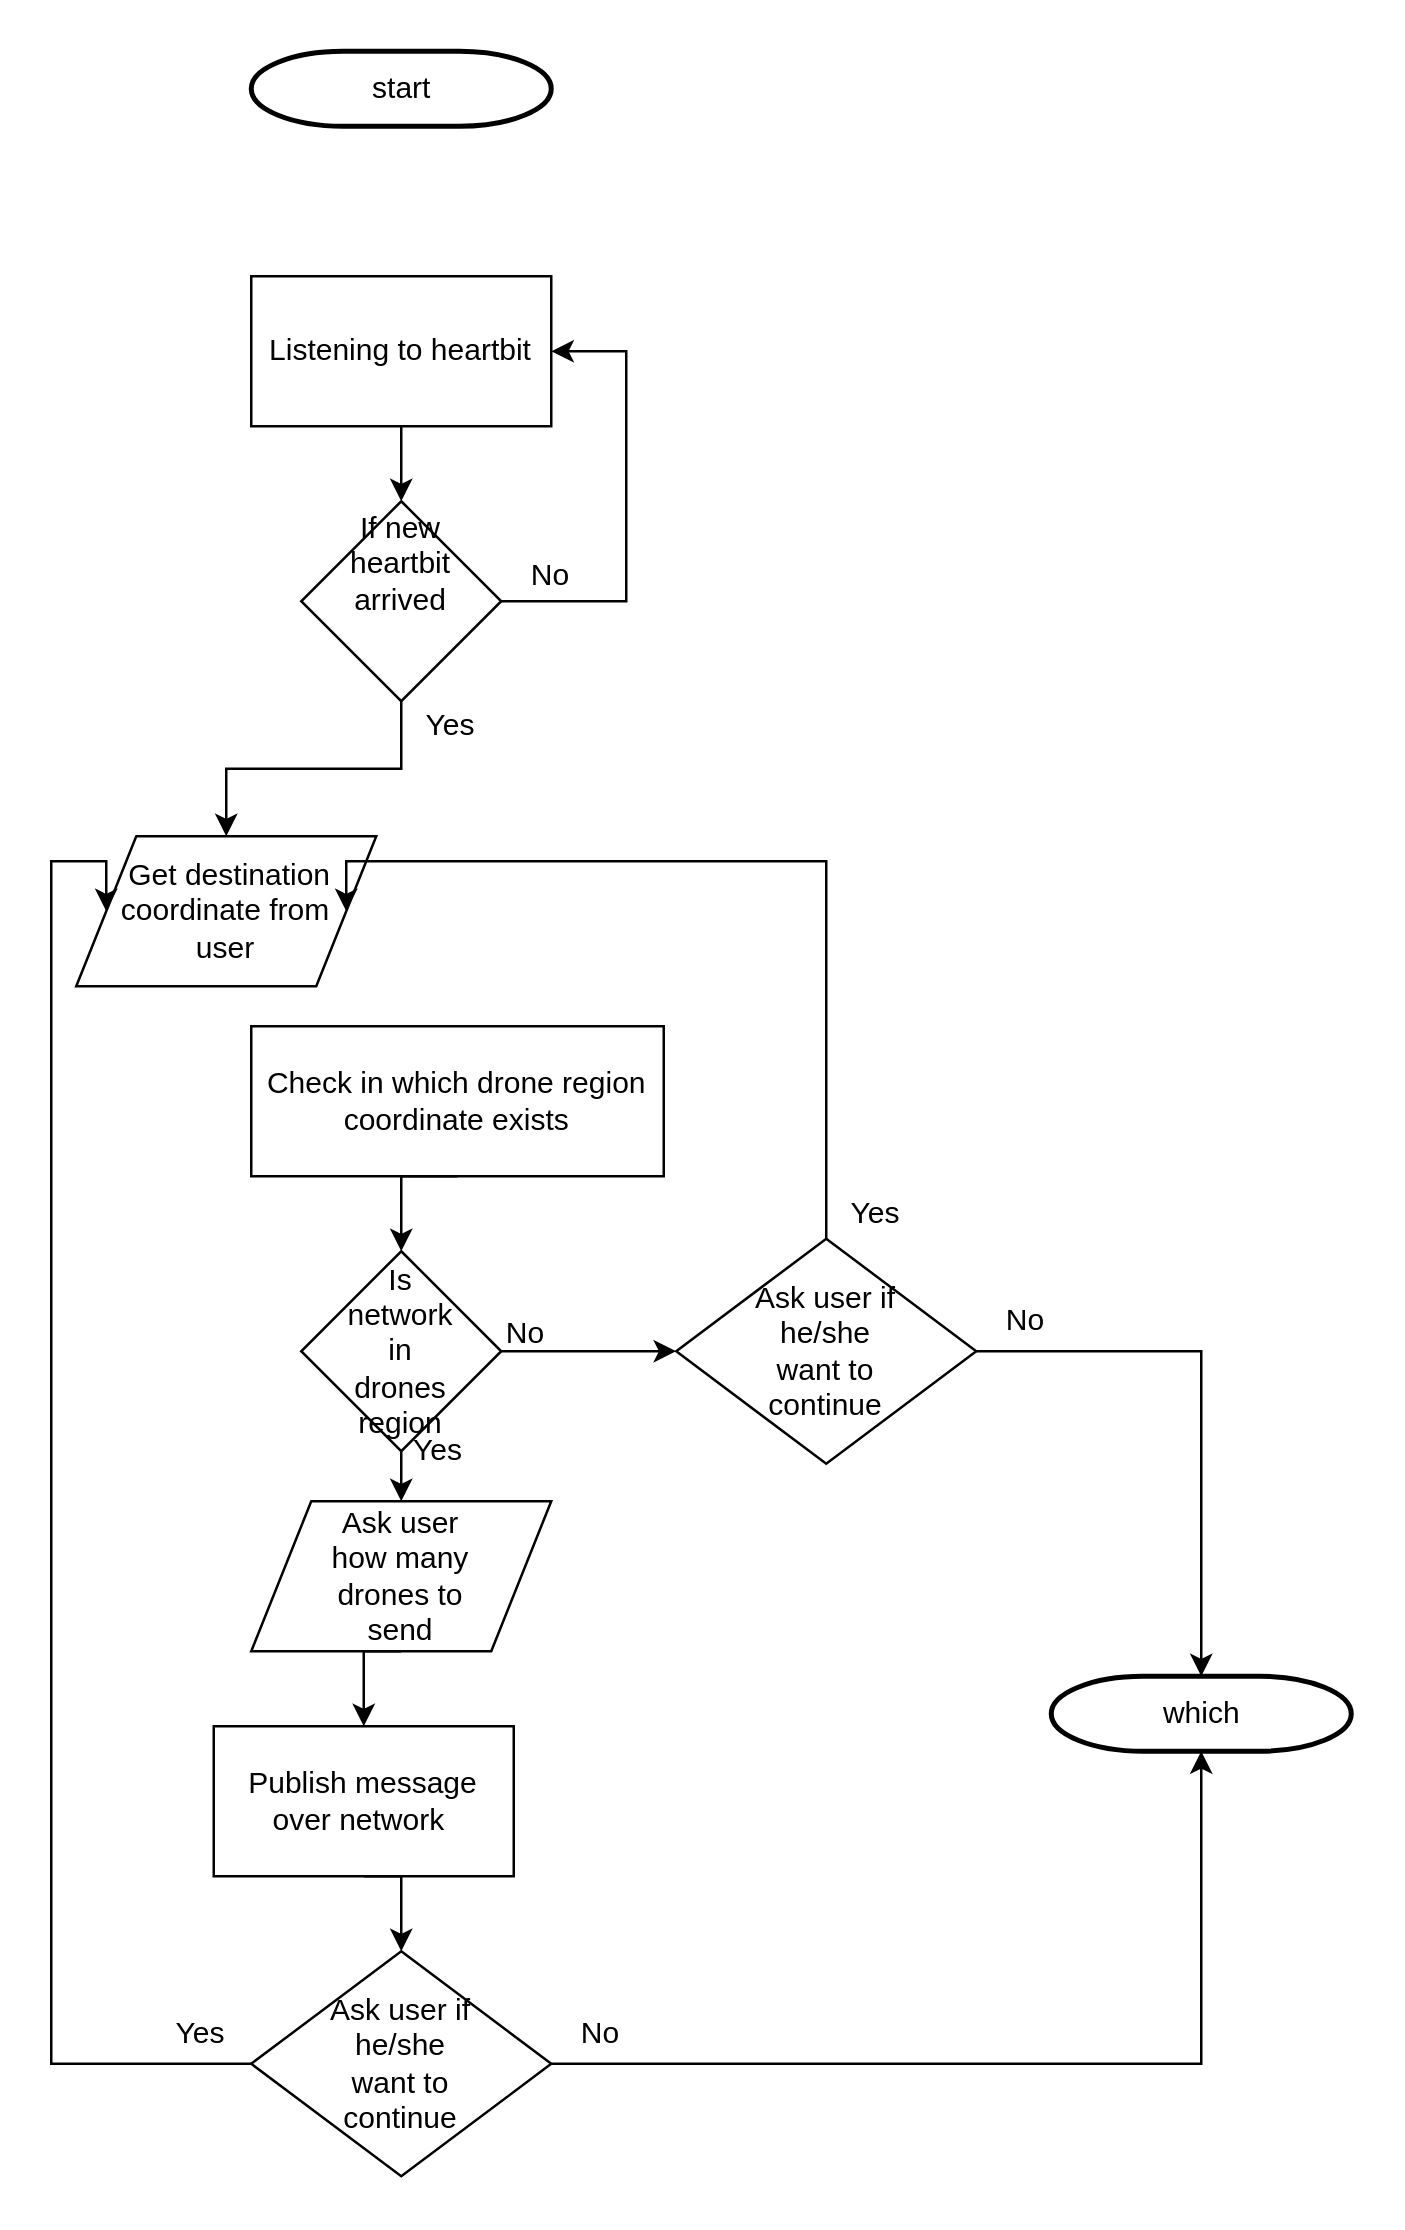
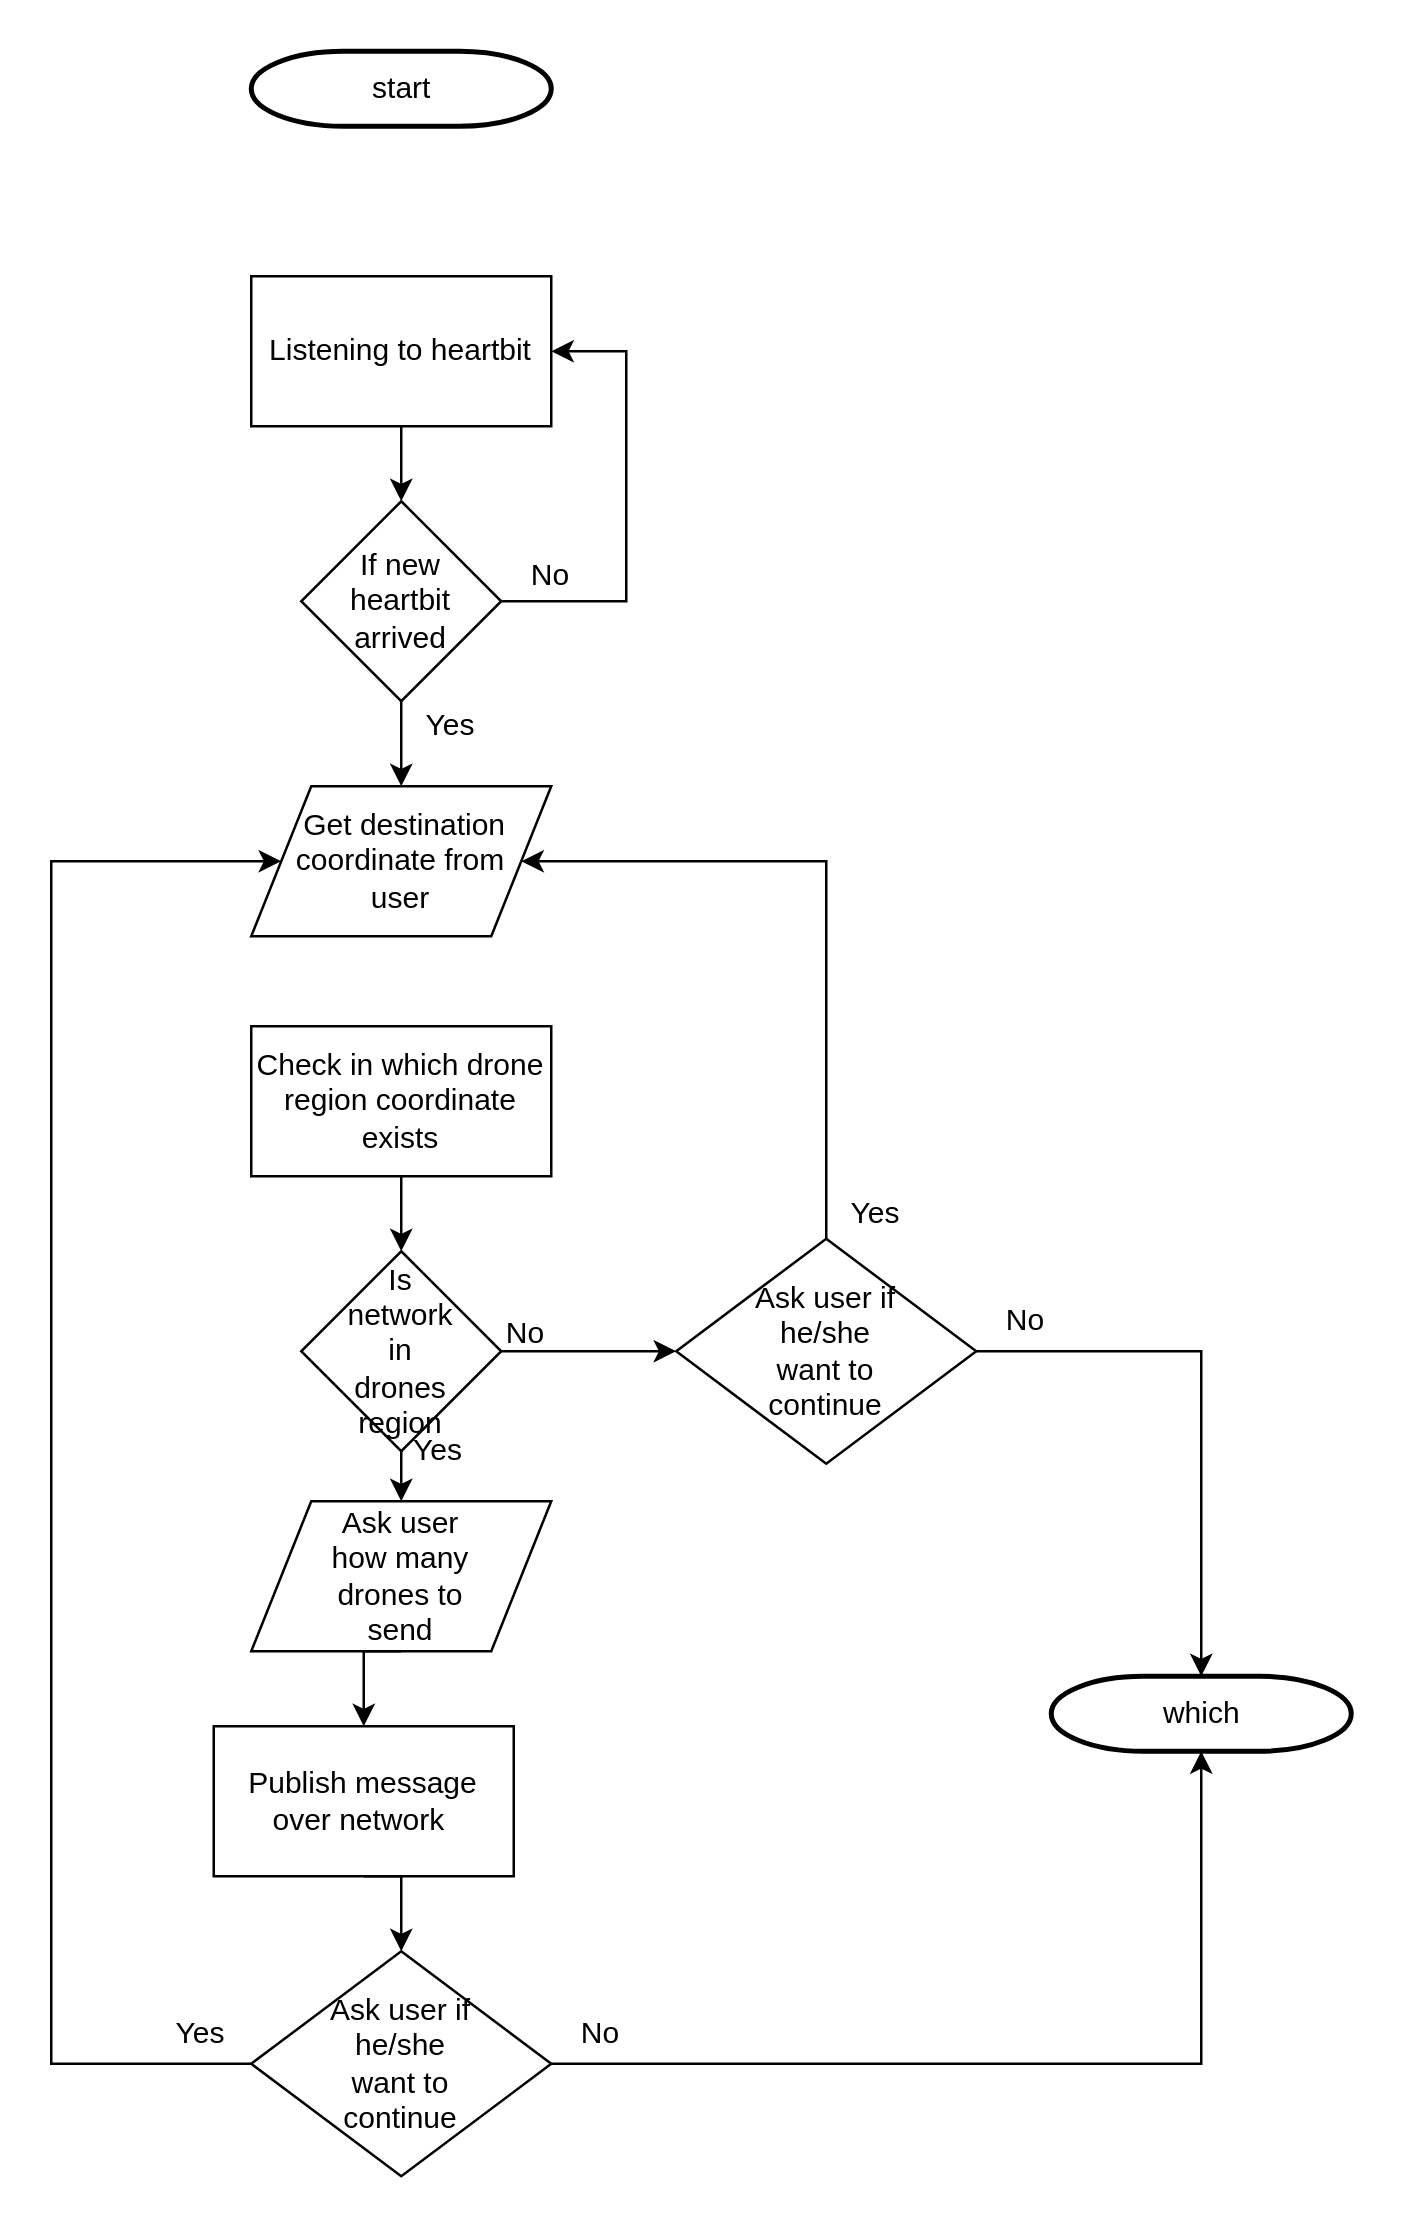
- <mxCell id="9" value="If new heartbit arrived" style="text;html=1;strokeColor=none;fillColor=none;align=center;verticalAlign=middle;whiteSpace=wrap;rounded=0;" vertex="1" parent="1"><mxGeometry x="140" y="215" width="40" height="20" as="geometry" /></mxCell>
+ <mxCell id="9" value="If new heartbit arrived" style="text;html=1;strokeColor=none;fillColor=none;align=center;verticalAlign=middle;whiteSpace=wrap;rounded=0;" vertex="1" parent="1"><mxGeometry x="140" y="230" width="40" height="20" as="geometry" /></mxCell>
- <mxCell id="10" value="&amp;nbsp; Get destination&amp;nbsp; coordinate from &lt;br&gt;user" style="shape=parallelogram;perimeter=parallelogramPerimeter;whiteSpace=wrap;html=1;" vertex="1" parent="1"><mxGeometry x="30" y="334" width="120" height="60" as="geometry" /></mxCell>
+ <mxCell id="10" value="&amp;nbsp; Get destination&amp;nbsp; coordinate from &lt;br&gt;user" style="shape=parallelogram;perimeter=parallelogramPerimeter;whiteSpace=wrap;html=1;" vertex="1" parent="1"><mxGeometry x="100" y="314" width="120" height="60" as="geometry" /></mxCell>
- <mxCell id="12" value="Check in which drone region coordinate exists" style="rounded=0;whiteSpace=wrap;html=1;" vertex="1" parent="1"><mxGeometry x="100" y="410" width="165" height="60" as="geometry" /></mxCell>
+ <mxCell id="12" value="Check in which drone region coordinate exists" style="rounded=0;whiteSpace=wrap;html=1;" vertex="1" parent="1"><mxGeometry x="100" y="410" width="120" height="60" as="geometry" /></mxCell>
